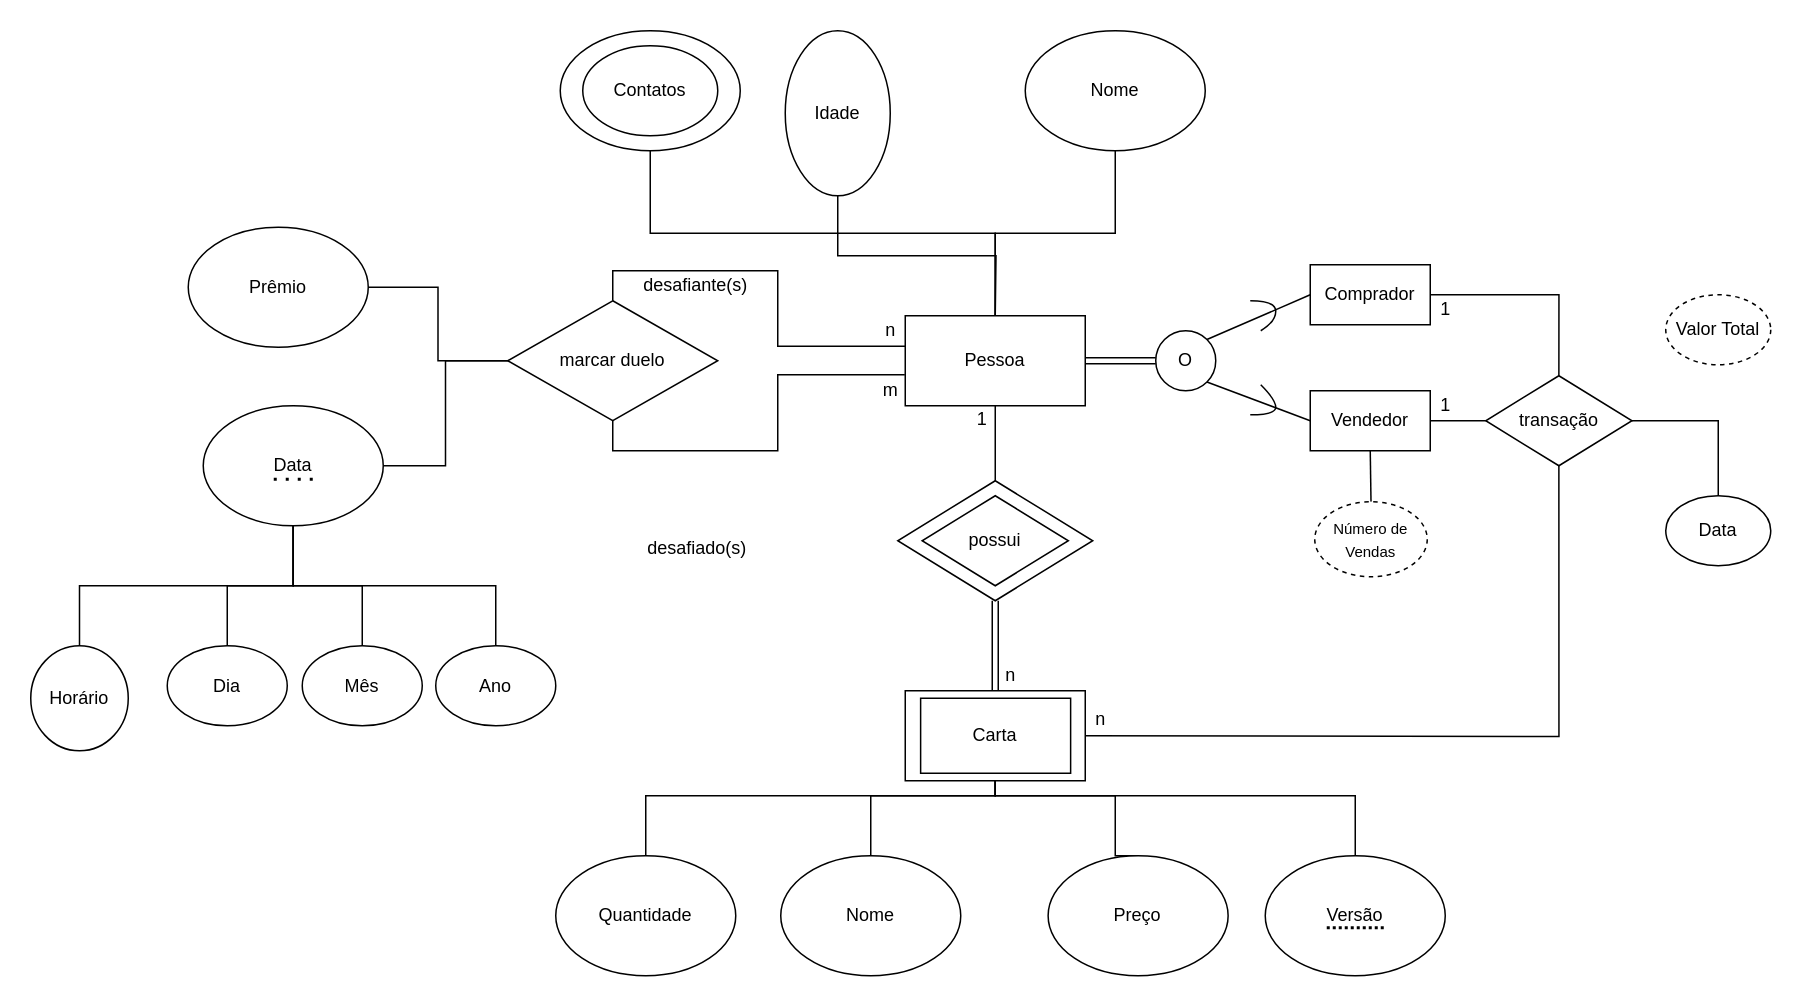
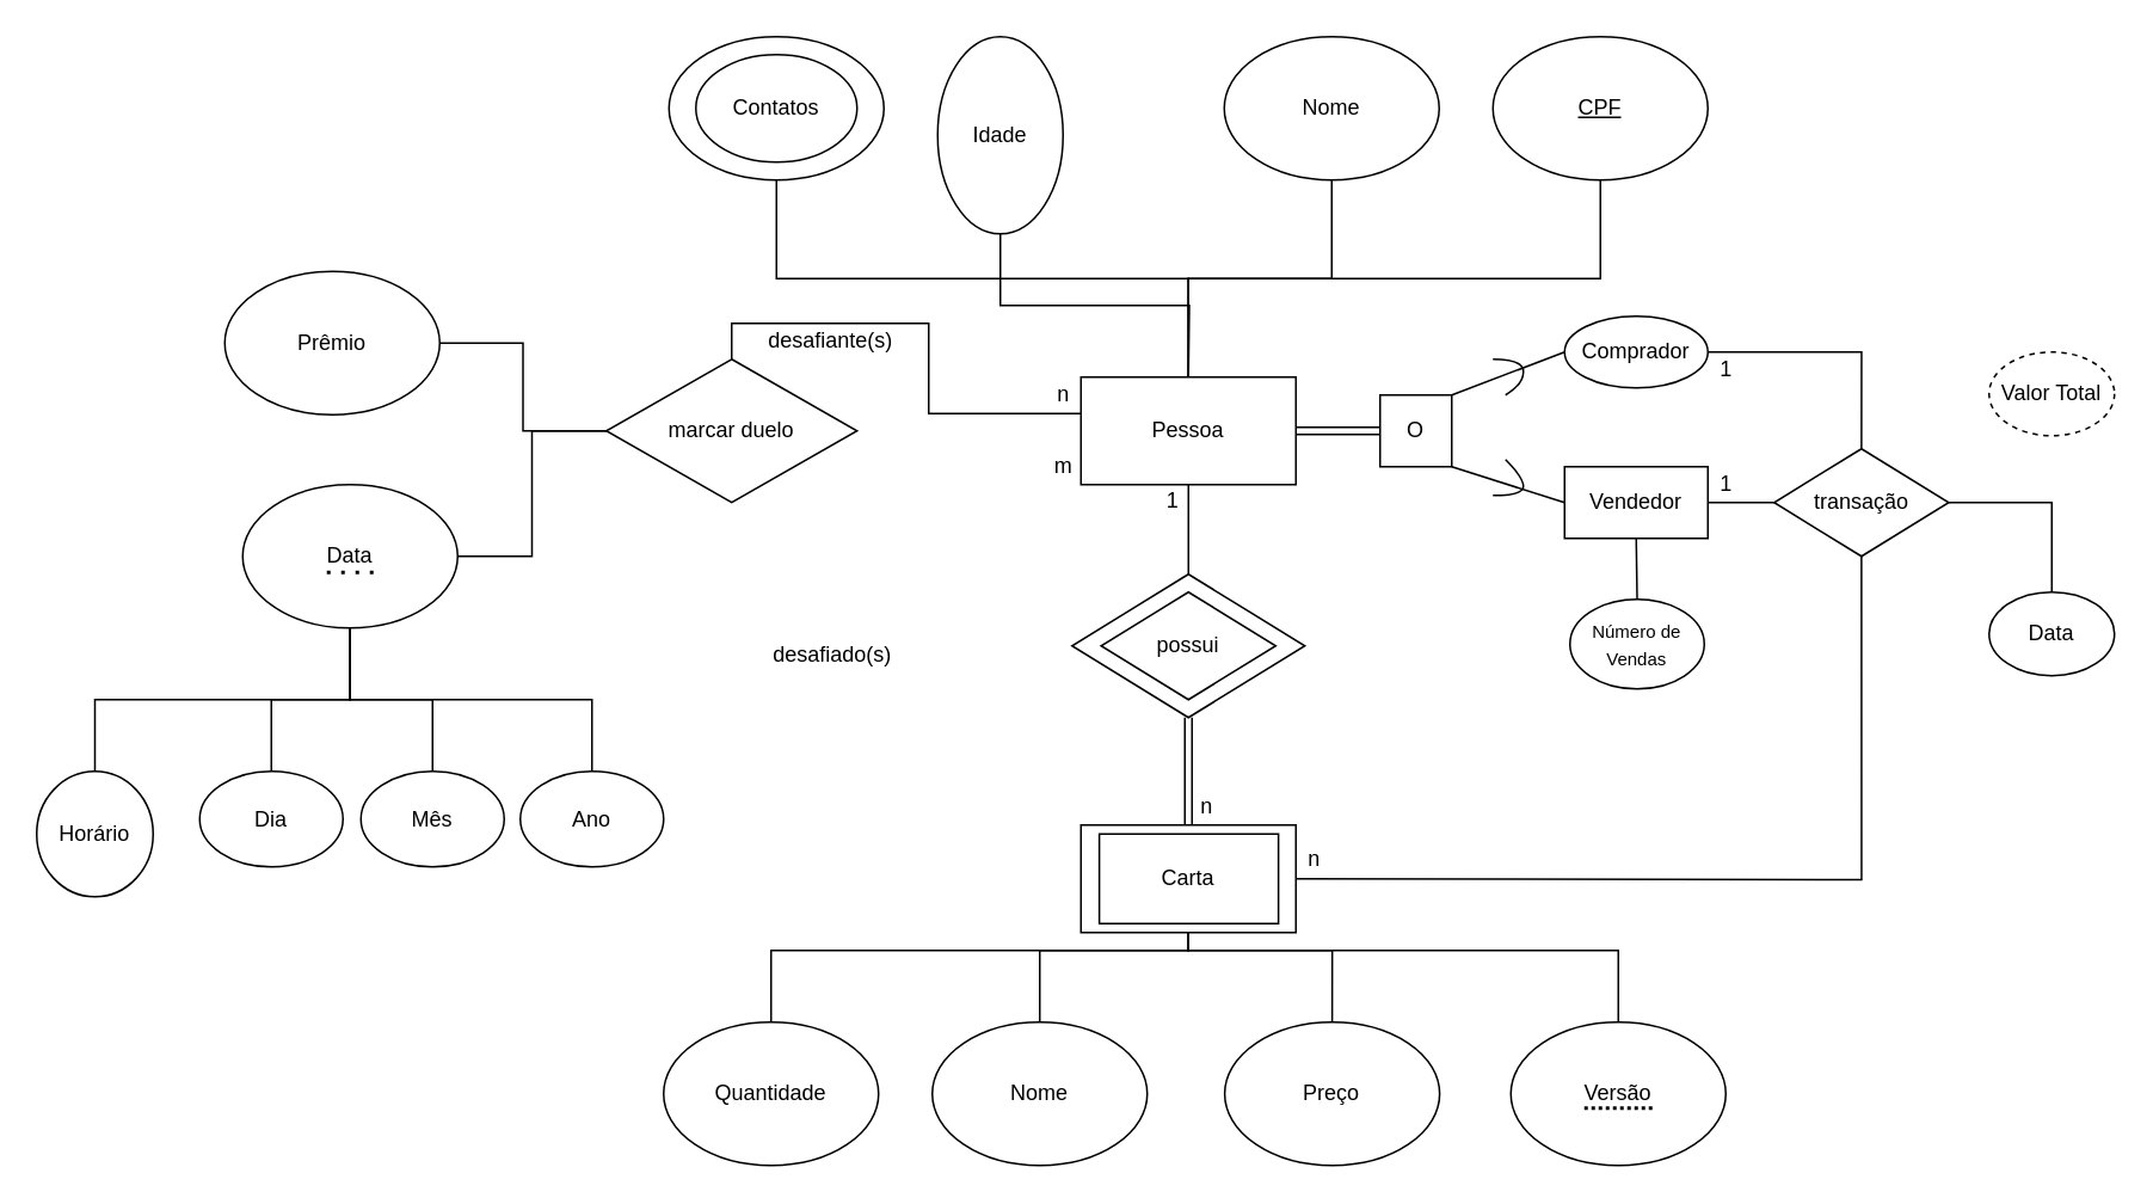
+ <mxCell id="7" value="&lt;u&gt;CPF&lt;/u&gt;" style="ellipse;whiteSpace=wrap;html=1;" vertex="1" parent="1"><mxGeometry x="833" y="20" width="120" height="80" as="geometry" /></mxCell>
+ <mxCell id="2" style="edgeStyle=orthogonalEdgeStyle;rounded=0;orthogonalLoop=1;jettySize=auto;html=1;exitX=0.5;exitY=0;exitDx=0;exitDy=0;entryX=0.5;entryY=1;entryDx=0;entryDy=0;endArrow=none;endFill=0;" edge="1" parent="1" source="4" target="7"><mxGeometry relative="1" as="geometry" /></mxCell>
- <mxCell id="55" value="Comprador" style="rounded=0;whiteSpace=wrap;html=1;" vertex="1" parent="1"><mxGeometry x="873" y="176" width="80" height="40" as="geometry" /></mxCell>
+ <mxCell id="55" value="Comprador" style="ellipse;whiteSpace=wrap;html=1;" vertex="1" parent="1"><mxGeometry x="873" y="176" width="80" height="40" as="geometry" /></mxCell>
- <mxCell id="53" value="O" style="ellipse;whiteSpace=wrap;html=1;aspect=fixed;" vertex="1" parent="1"><mxGeometry x="770" y="220" width="40" height="40" as="geometry" /></mxCell>
+ <mxCell id="53" value="O" style="whiteSpace=wrap;html=1;aspect=fixed;rounded=0;" vertex="1" parent="1"><mxGeometry x="770" y="220" width="40" height="40" as="geometry" /></mxCell>
- <mxCell id="32" style="edgeStyle=orthogonalEdgeStyle;rounded=0;orthogonalLoop=1;jettySize=auto;html=1;exitX=0.5;exitY=1;exitDx=0;exitDy=0;entryX=0.823;entryY=-0.037;entryDx=0;entryDy=0;endArrow=none;endFill=0;entryPerimeter=0;" edge="1" parent="1" source="34" target="36"><mxGeometry relative="1" as="geometry"><Array as="points"><mxPoint x="408" y="300" /><mxPoint x="518" y="300" /><mxPoint x="518" y="250" /><mxPoint x="603" y="250" /></Array></mxGeometry></mxCell>
- <mxCell id="61" value="&lt;font style=&quot;font-size: 10px&quot;&gt;Número de Vendas&lt;/font&gt;" style="ellipse;whiteSpace=wrap;html=1;dashed=1;" vertex="1" parent="1"><mxGeometry x="876" y="334" width="75" height="50" as="geometry" /></mxCell>
+ <mxCell id="61" value="&lt;font style=&quot;font-size: 10px&quot;&gt;Número de Vendas&lt;/font&gt;" style="ellipse;whiteSpace=wrap;html=1;dashed=0;" vertex="1" parent="1"><mxGeometry x="876" y="334" width="75" height="50" as="geometry" /></mxCell>
- <mxCell id="26" value="Preço" style="ellipse;whiteSpace=wrap;html=1;" vertex="1" parent="1"><mxGeometry x="698.25" y="570" width="120" height="80" as="geometry" /></mxCell>
+ <mxCell id="26" value="Preço" style="ellipse;whiteSpace=wrap;html=1;" vertex="1" parent="1"><mxGeometry x="683.25" y="570" width="120" height="80" as="geometry" /></mxCell>
